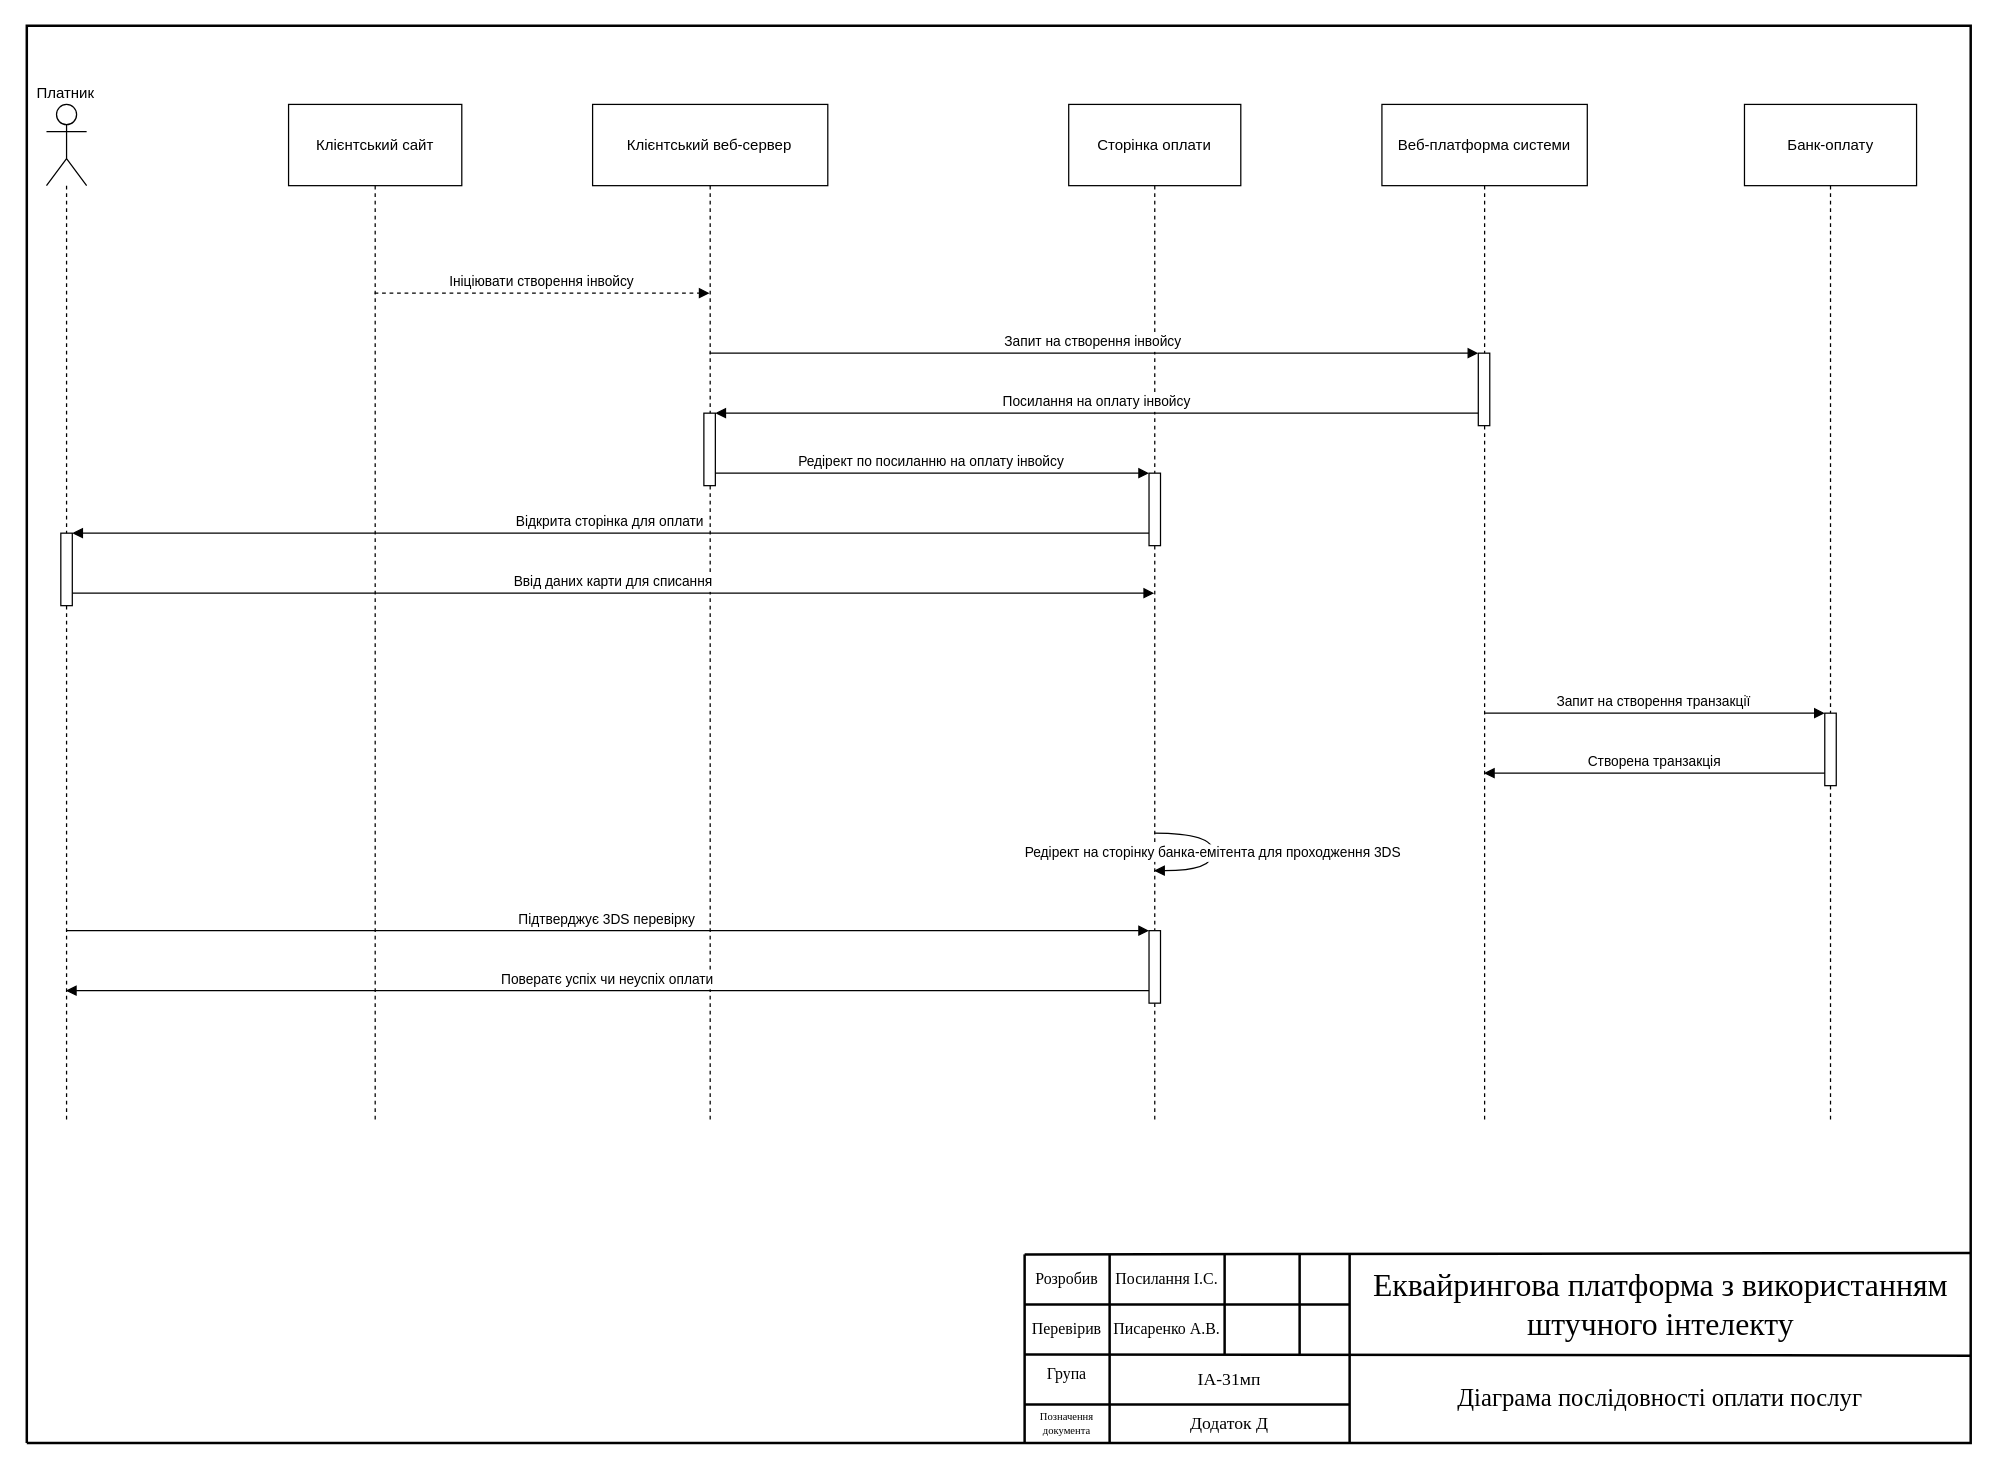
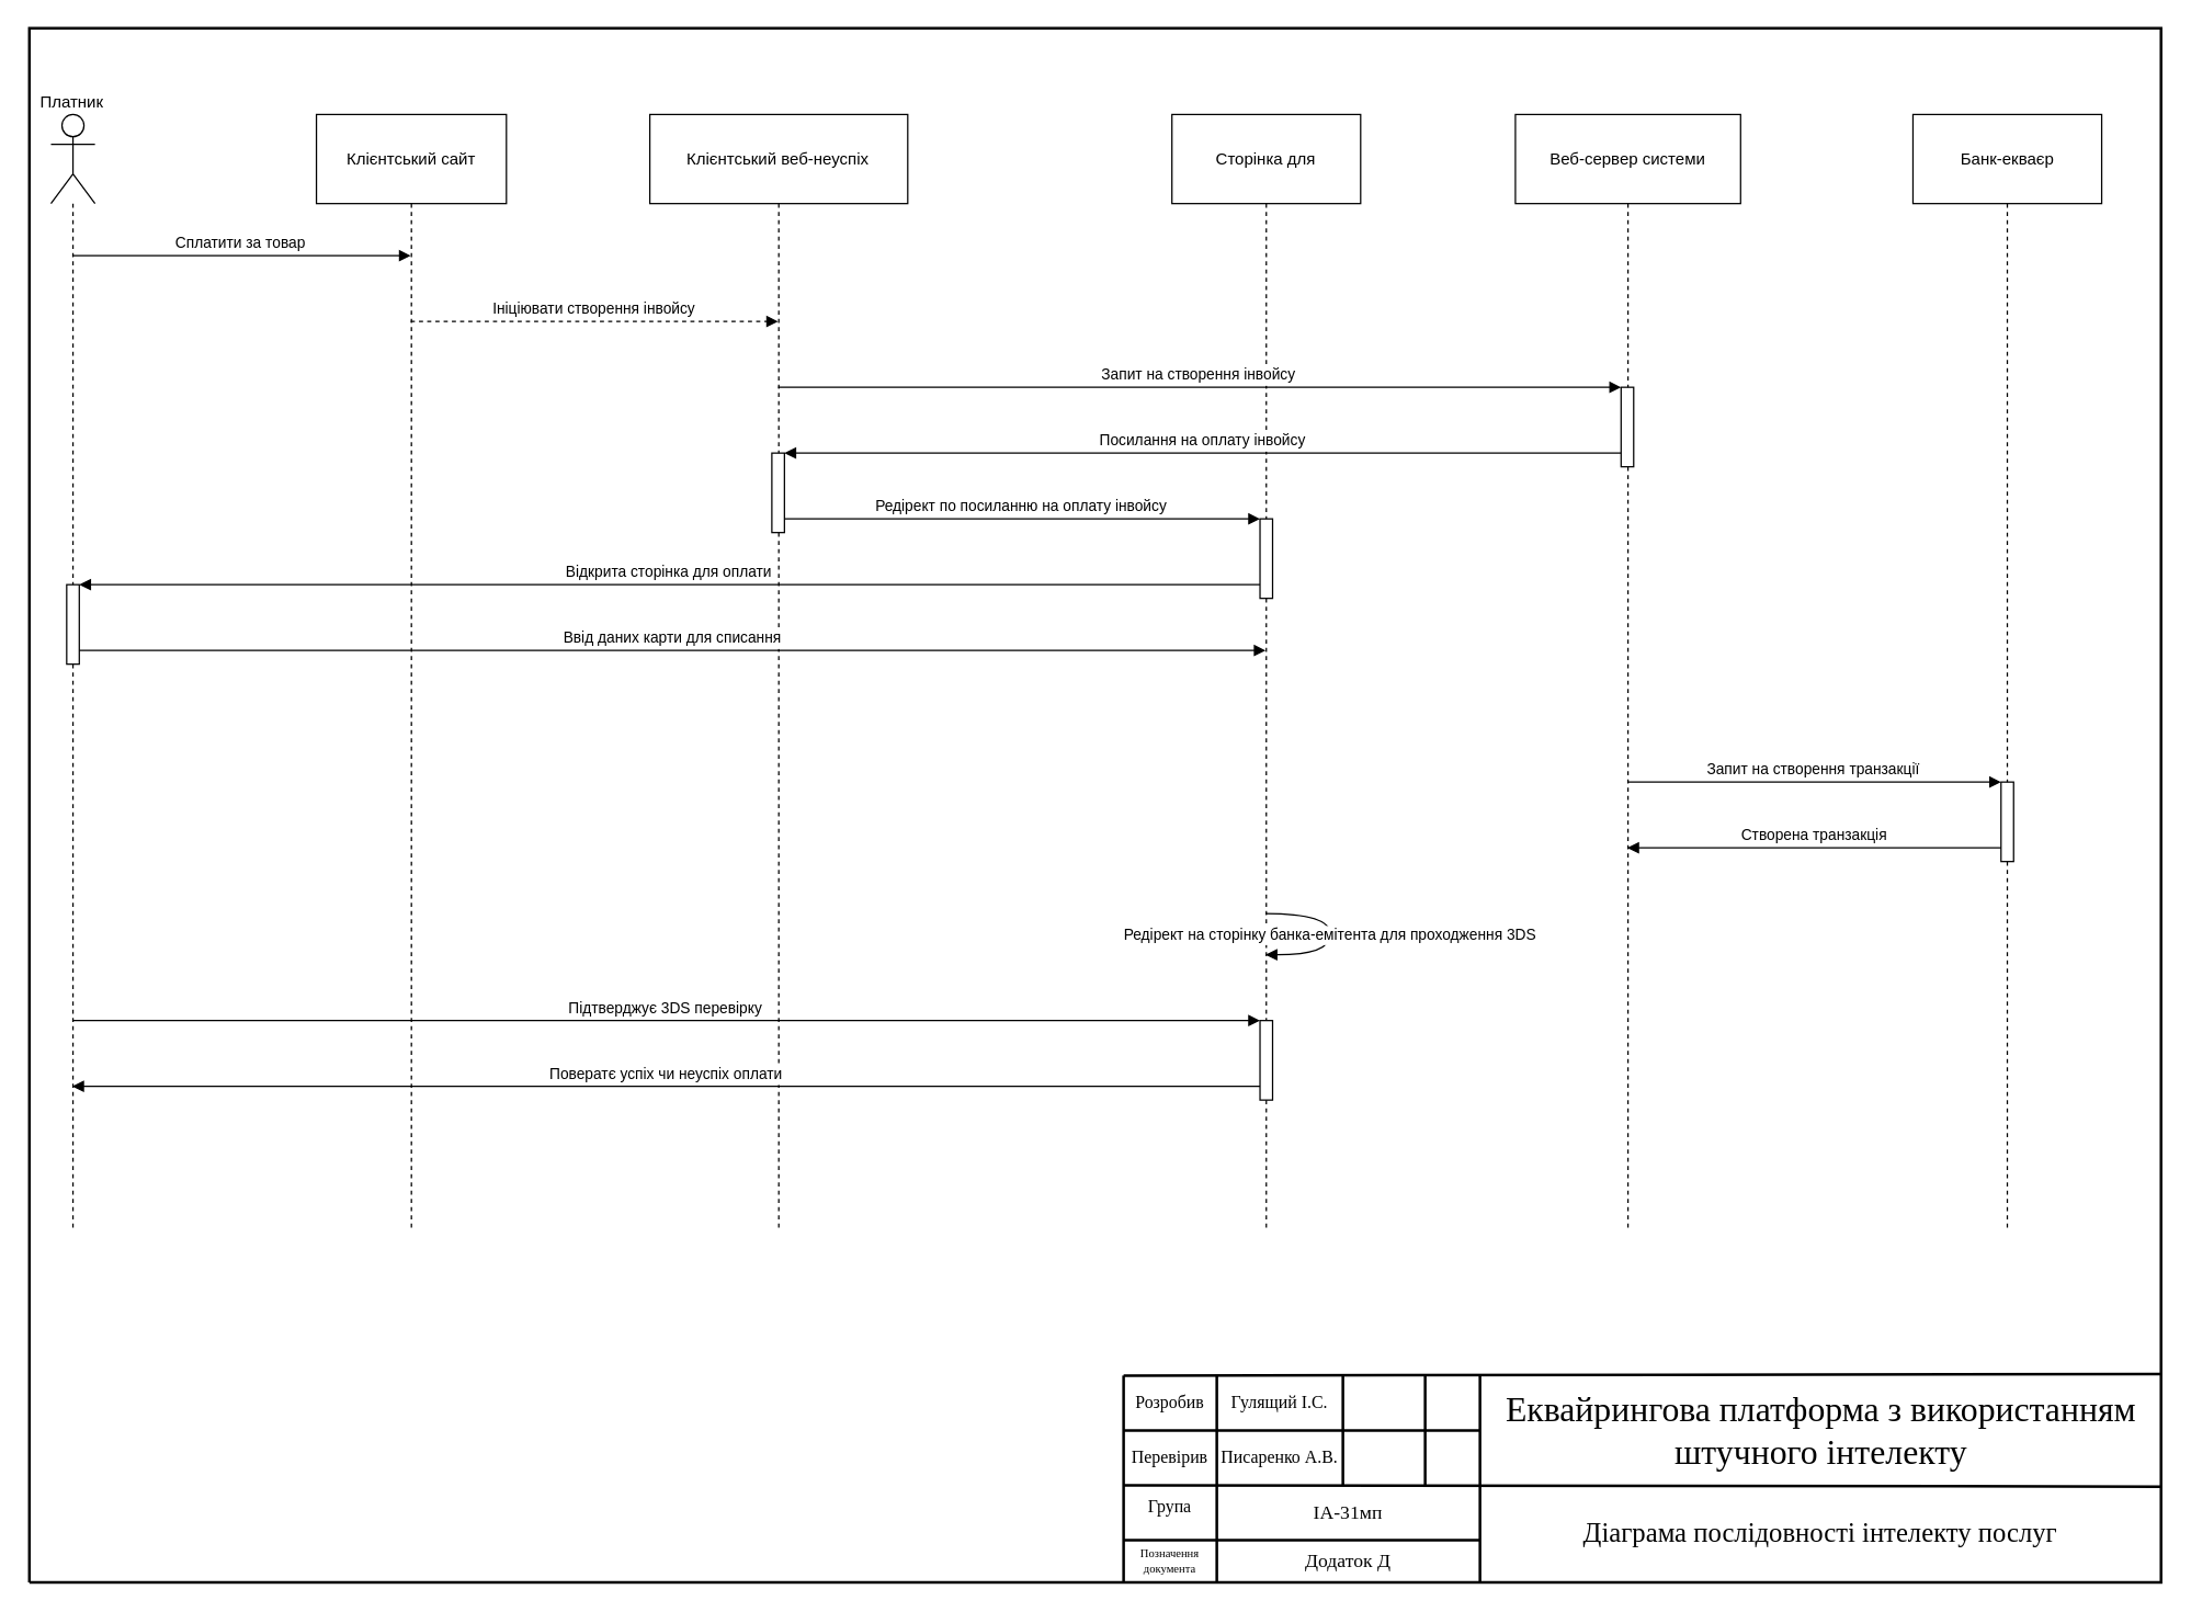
- <mxCell id="26" value="Клієнтський веб-сервер" style="shape=umlLifeline;perimeter=lifelinePerimeter;whiteSpace=wrap;container=1;dropTarget=0;collapsible=0;recursiveResize=0;outlineConnect=0;portConstraint=eastwest;newEdgeStyle={&quot;edgeStyle&quot;:&quot;elbowEdgeStyle&quot;,&quot;elbow&quot;:&quot;vertical&quot;,&quot;curved&quot;:0,&quot;rounded&quot;:0};size=65;" vertex="1" parent="22"><mxGeometry x="436.886" width="188.155" height="814.0" as="geometry" /></mxCell>
+ <mxCell id="26" value="Клієнтський веб-неуспіх" style="shape=umlLifeline;perimeter=lifelinePerimeter;whiteSpace=wrap;container=1;dropTarget=0;collapsible=0;recursiveResize=0;outlineConnect=0;portConstraint=eastwest;newEdgeStyle={&quot;edgeStyle&quot;:&quot;elbowEdgeStyle&quot;,&quot;elbow&quot;:&quot;vertical&quot;,&quot;curved&quot;:0,&quot;rounded&quot;:0};size=65;" vertex="1" parent="22"><mxGeometry x="436.886" width="188.155" height="814.0" as="geometry" /></mxCell>
- <mxCell id="28" value="Сторінка оплати" style="shape=umlLifeline;perimeter=lifelinePerimeter;whiteSpace=wrap;container=1;dropTarget=0;collapsible=0;recursiveResize=0;outlineConnect=0;portConstraint=eastwest;newEdgeStyle={&quot;edgeStyle&quot;:&quot;elbowEdgeStyle&quot;,&quot;elbow&quot;:&quot;vertical&quot;,&quot;curved&quot;:0,&quot;rounded&quot;:0};size=65;" vertex="1" parent="22"><mxGeometry x="817.785" width="137.674" height="814.0" as="geometry" /></mxCell>
+ <mxCell id="28" value="Сторінка для" style="shape=umlLifeline;perimeter=lifelinePerimeter;whiteSpace=wrap;container=1;dropTarget=0;collapsible=0;recursiveResize=0;outlineConnect=0;portConstraint=eastwest;newEdgeStyle={&quot;edgeStyle&quot;:&quot;elbowEdgeStyle&quot;,&quot;elbow&quot;:&quot;vertical&quot;,&quot;curved&quot;:0,&quot;rounded&quot;:0};size=65;" vertex="1" parent="22"><mxGeometry x="817.785" width="137.674" height="814.0" as="geometry" /></mxCell>
- <mxCell id="31" value="Веб-платформа системи" style="shape=umlLifeline;perimeter=lifelinePerimeter;whiteSpace=wrap;container=1;dropTarget=0;collapsible=0;recursiveResize=0;outlineConnect=0;portConstraint=eastwest;newEdgeStyle={&quot;edgeStyle&quot;:&quot;elbowEdgeStyle&quot;,&quot;elbow&quot;:&quot;vertical&quot;,&quot;curved&quot;:0,&quot;rounded&quot;:0};size=65;" vertex="1" parent="22"><mxGeometry x="1068.352" width="164.291" height="814.0" as="geometry" /></mxCell>
+ <mxCell id="31" value="Веб-сервер системи" style="shape=umlLifeline;perimeter=lifelinePerimeter;whiteSpace=wrap;container=1;dropTarget=0;collapsible=0;recursiveResize=0;outlineConnect=0;portConstraint=eastwest;newEdgeStyle={&quot;edgeStyle&quot;:&quot;elbowEdgeStyle&quot;,&quot;elbow&quot;:&quot;vertical&quot;,&quot;curved&quot;:0,&quot;rounded&quot;:0};size=65;" vertex="1" parent="22"><mxGeometry x="1068.352" width="164.291" height="814.0" as="geometry" /></mxCell>
- <mxCell id="33" value="Банк-оплату" style="shape=umlLifeline;perimeter=lifelinePerimeter;whiteSpace=wrap;container=1;dropTarget=0;collapsible=0;recursiveResize=0;outlineConnect=0;portConstraint=eastwest;newEdgeStyle={&quot;edgeStyle&quot;:&quot;elbowEdgeStyle&quot;,&quot;elbow&quot;:&quot;vertical&quot;,&quot;curved&quot;:0,&quot;rounded&quot;:0};size=65;" vertex="1" parent="22"><mxGeometry x="1358.386" width="137.674" height="814.0" as="geometry" /></mxCell>
+ <mxCell id="33" value="Банк-екваєр" style="shape=umlLifeline;perimeter=lifelinePerimeter;whiteSpace=wrap;container=1;dropTarget=0;collapsible=0;recursiveResize=0;outlineConnect=0;portConstraint=eastwest;newEdgeStyle={&quot;edgeStyle&quot;:&quot;elbowEdgeStyle&quot;,&quot;elbow&quot;:&quot;vertical&quot;,&quot;curved&quot;:0,&quot;rounded&quot;:0};size=65;" vertex="1" parent="22"><mxGeometry x="1358.386" width="137.674" height="814.0" as="geometry" /></mxCell>
+ <mxCell id="35" value="Сплатити за товар" style="verticalAlign=bottom;edgeStyle=elbowEdgeStyle;elbow=vertical;curved=0;rounded=0;endArrow=block;" edge="1" parent="22" source="23" target="25"><mxGeometry relative="1" as="geometry"><Array as="points"><mxPoint x="173.47" y="103.0" /></Array></mxGeometry></mxCell>
- <mxCell id="17" value="&lt;div style=&quot;&quot;&gt;&lt;font face=&quot;Times New Roman&quot;&gt;&lt;span style=&quot;font-size: 12.7px;&quot;&gt;Посилання І.С.&lt;/span&gt;&lt;/font&gt;&lt;/div&gt;" style="verticalAlign=middle;align=center;overflow=width;vsdxID=16;fillColor=none;gradientColor=none;shape=stencil(nZBLDoAgDERP0z3SIyjew0SURgSD+Lu9kMZoXLhwN9O+tukAlrNpJg1SzDH4QW/URgNYgZTkjA4UkwJUgGXng+6DX1zLfmoymdXo17xh5zmRJ6Q42BWCfc2oJfdAr+Yv+AP9Cb7OJ3H/2JG1HNGz/84klThPVCc=);strokeColor=none;points=[];labelBackgroundColor=none;rounded=0;html=1;whiteSpace=wrap;" parent="1" vertex="1"><mxGeometry x="887" y="1003" width="92" height="40" as="geometry" /></mxCell>
+ <mxCell id="17" value="&lt;div style=&quot;&quot;&gt;&lt;font face=&quot;Times New Roman&quot;&gt;&lt;span style=&quot;font-size: 12.7px;&quot;&gt;Гулящий І.С.&lt;/span&gt;&lt;/font&gt;&lt;/div&gt;" style="verticalAlign=middle;align=center;overflow=width;vsdxID=16;fillColor=none;gradientColor=none;shape=stencil(nZBLDoAgDERP0z3SIyjew0SURgSD+Lu9kMZoXLhwN9O+tukAlrNpJg1SzDH4QW/URgNYgZTkjA4UkwJUgGXng+6DX1zLfmoymdXo17xh5zmRJ6Q42BWCfc2oJfdAr+Yv+AP9Cb7OJ3H/2JG1HNGz/84klThPVCc=);strokeColor=none;points=[];labelBackgroundColor=none;rounded=0;html=1;whiteSpace=wrap;" parent="1" vertex="1"><mxGeometry x="887" y="1003" width="92" height="40" as="geometry" /></mxCell>
- <mxCell id="21" value="&lt;div style=&quot;&quot;&gt;&lt;font face=&quot;Times New Roman&quot;&gt;&lt;span style=&quot;font-size: 19.76px;&quot;&gt;Діаграма послідовності оплати послуг&lt;/span&gt;&lt;/font&gt;&lt;/div&gt;" style="verticalAlign=middle;align=center;overflow=width;vsdxID=20;fillColor=none;gradientColor=none;shape=stencil(nZBLDoAgDERP0z3SIyjew0SURgSD+Lu9kMZoXLhwN9O+tukAlrNpJg1SzDH4QW/URgNYgZTkjA4UkwJUgGXng+6DX1zLfmoymdXo17xh5zmRJ6Q42BWCfc2oJfdAr+Yv+AP9Cb7OJ3H/2JG1HNGz/84klThPVCc=);strokeColor=none;points=[];labelBackgroundColor=none;rounded=0;html=1;whiteSpace=wrap;" parent="1" vertex="1"><mxGeometry x="1079" y="1083" width="496.86" height="70.89" as="geometry" /></mxCell>
+ <mxCell id="21" value="&lt;div style=&quot;&quot;&gt;&lt;font face=&quot;Times New Roman&quot;&gt;&lt;span style=&quot;font-size: 19.76px;&quot;&gt;Діаграма послідовності інтелекту послуг&lt;/span&gt;&lt;/font&gt;&lt;/div&gt;" style="verticalAlign=middle;align=center;overflow=width;vsdxID=20;fillColor=none;gradientColor=none;shape=stencil(nZBLDoAgDERP0z3SIyjew0SURgSD+Lu9kMZoXLhwN9O+tukAlrNpJg1SzDH4QW/URgNYgZTkjA4UkwJUgGXng+6DX1zLfmoymdXo17xh5zmRJ6Q42BWCfc2oJfdAr+Yv+AP9Cb7OJ3H/2JG1HNGz/84klThPVCc=);strokeColor=none;points=[];labelBackgroundColor=none;rounded=0;html=1;whiteSpace=wrap;" parent="1" vertex="1"><mxGeometry x="1079" y="1083" width="496.86" height="70.89" as="geometry" /></mxCell>
